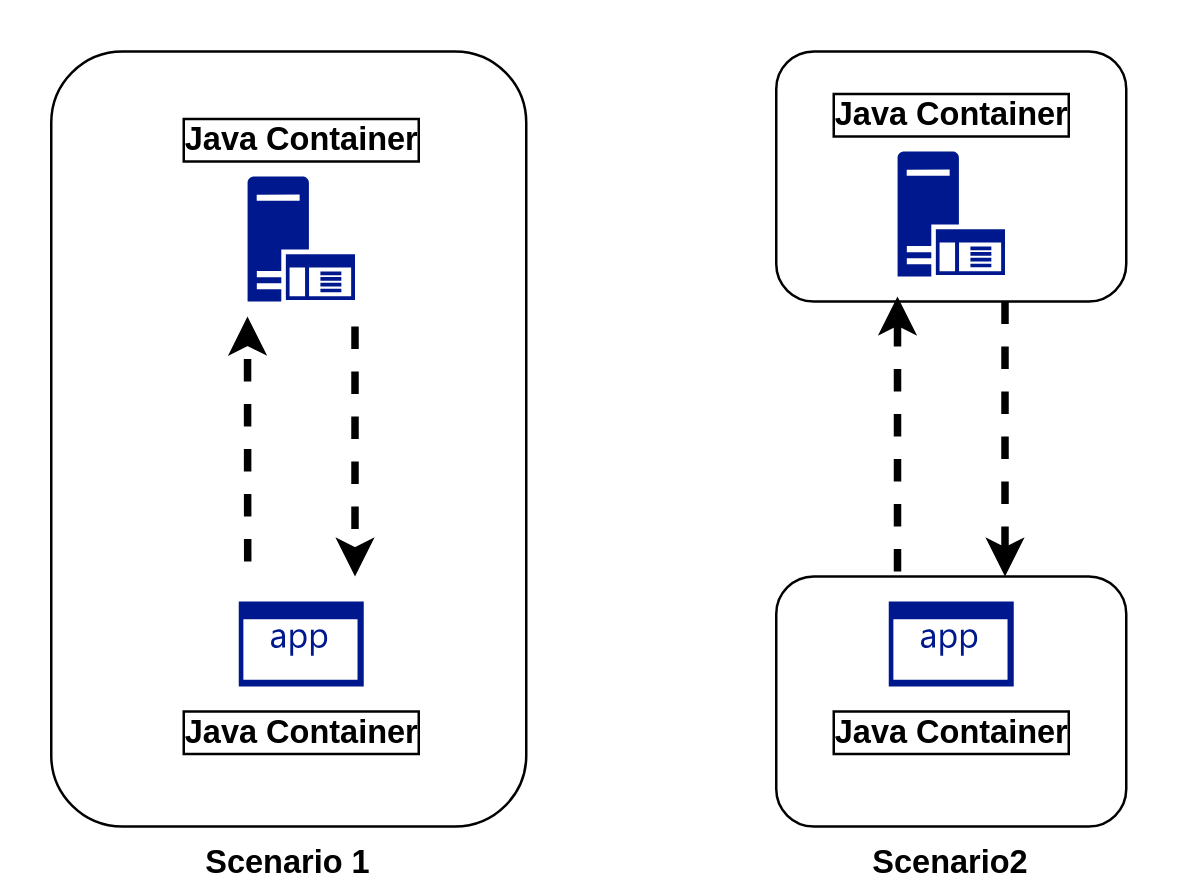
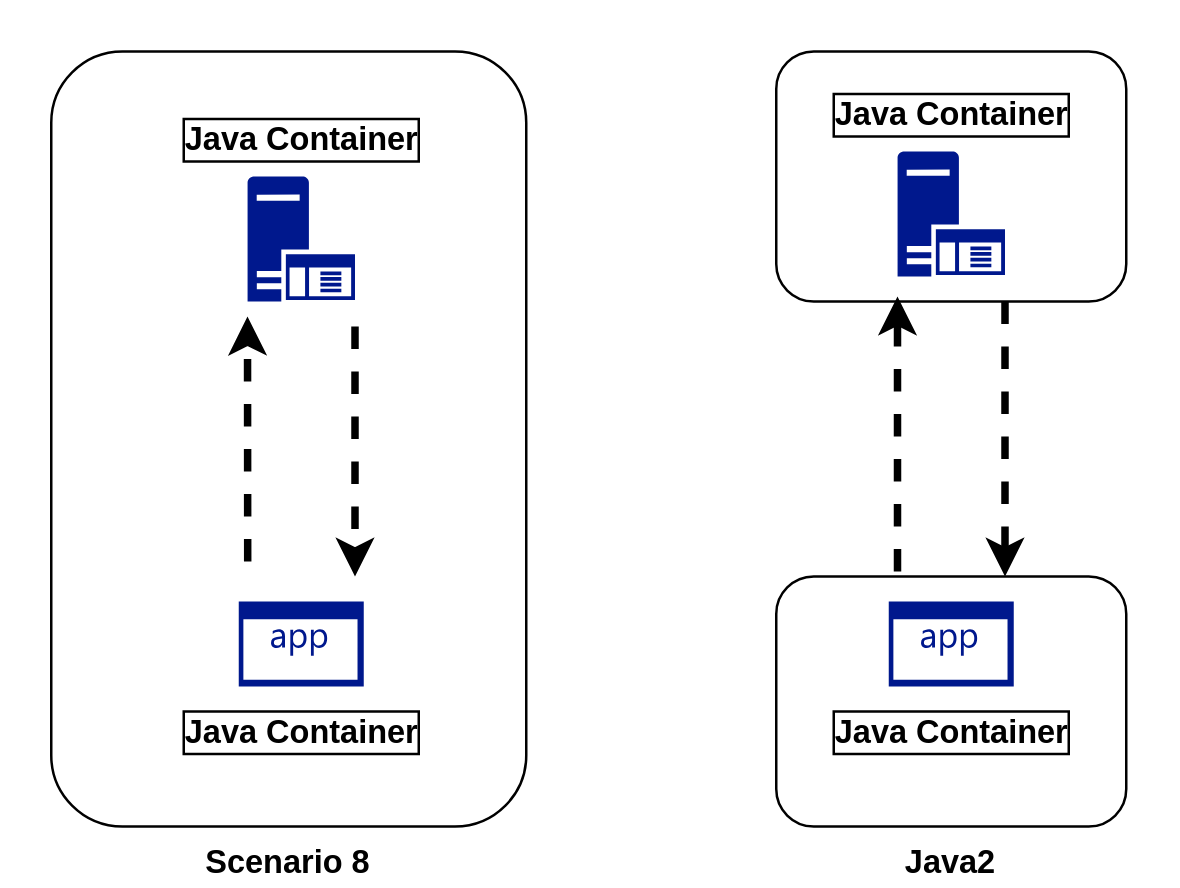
- <mxCell id="2" value="Scenario 1" style="rounded=1;whiteSpace=wrap;html=1;fontSize=13;fontStyle=1;labelPosition=center;verticalLabelPosition=bottom;align=center;verticalAlign=top;" vertex="1" parent="1"><mxGeometry x="20" y="20" width="190" height="310" as="geometry" /></mxCell>
+ <mxCell id="2" value="Scenario 8" style="rounded=1;whiteSpace=wrap;html=1;fontSize=13;fontStyle=1;labelPosition=center;verticalLabelPosition=bottom;align=center;verticalAlign=top;" vertex="1" parent="1"><mxGeometry x="20" y="20" width="190" height="310" as="geometry" /></mxCell>
- <mxCell id="4" value="Scenario2" style="rounded=1;whiteSpace=wrap;html=1;fontStyle=1;fontSize=13;labelPosition=center;verticalLabelPosition=bottom;align=center;verticalAlign=top;" vertex="1" parent="1"><mxGeometry x="310" y="230" width="140" height="100" as="geometry" /></mxCell>
+ <mxCell id="4" value="Java2" style="rounded=1;whiteSpace=wrap;html=1;fontStyle=1;fontSize=13;labelPosition=center;verticalLabelPosition=bottom;align=center;verticalAlign=top;" vertex="1" parent="1"><mxGeometry x="310" y="230" width="140" height="100" as="geometry" /></mxCell>
